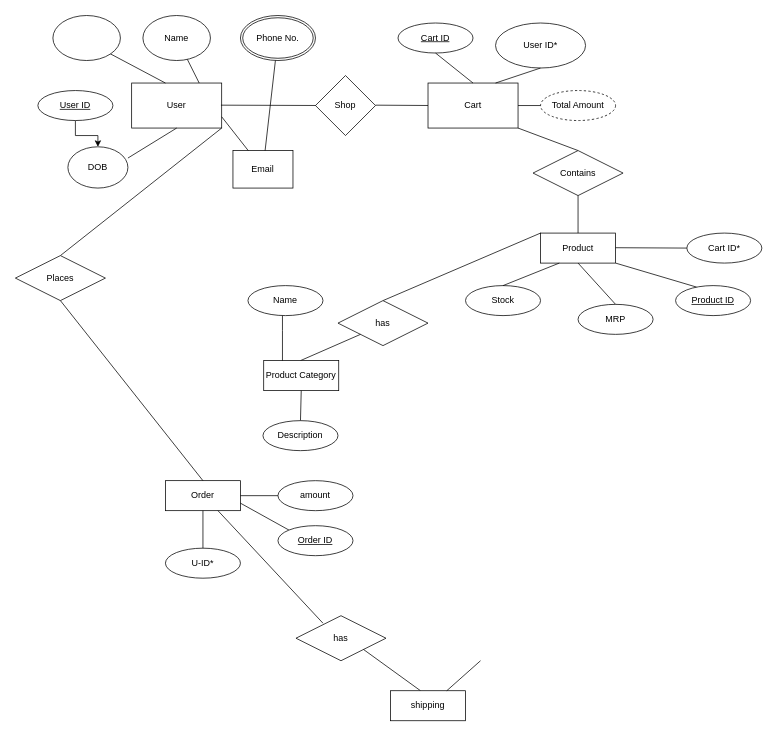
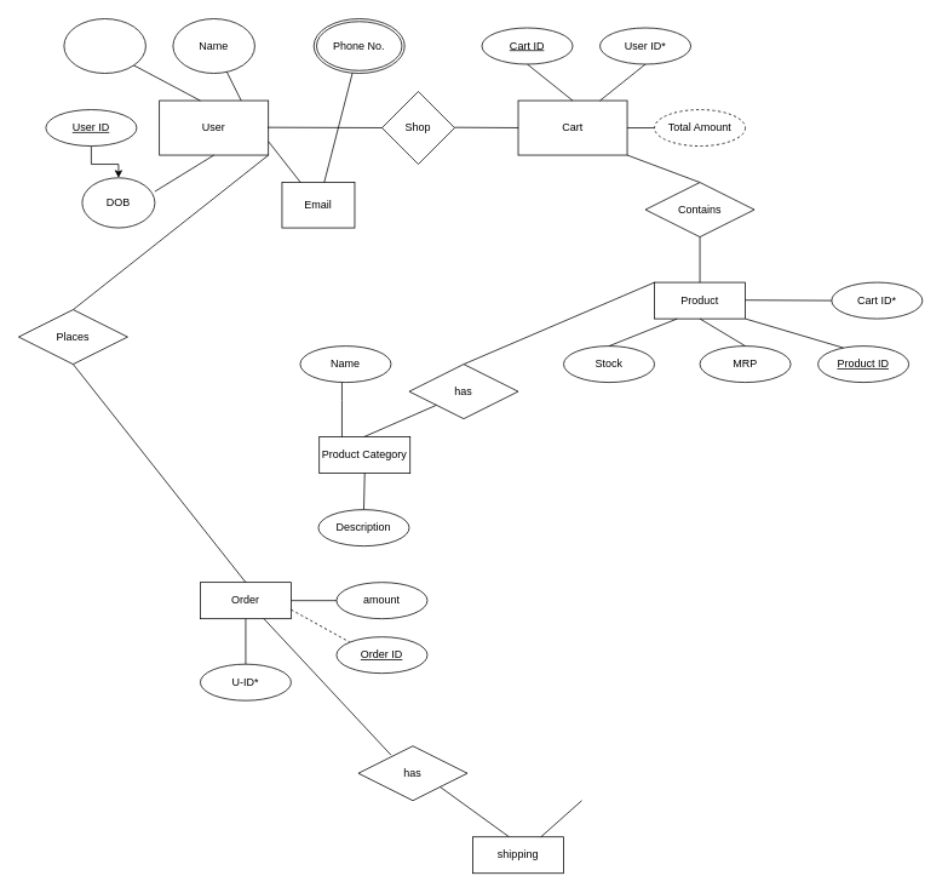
- <mxCell id="9" value="Phone No." style="ellipse;shape=doubleEllipse;margin=3;whiteSpace=wrap;html=1;align=center;" parent="1" vertex="1"><mxGeometry x="320" y="20" width="100" height="60" as="geometry" /></mxCell>
+ <mxCell id="9" value="Phone No." style="ellipse;shape=doubleEllipse;margin=3;whiteSpace=wrap;html=1;align=center;" parent="1" vertex="1"><mxGeometry x="345" y="20" width="100" height="60" as="geometry" /></mxCell>
- <mxCell id="31" value="User ID*" style="ellipse;whiteSpace=wrap;html=1;align=center;" parent="1" vertex="1"><mxGeometry x="660" y="30" width="120" height="60" as="geometry" /></mxCell>
+ <mxCell id="31" value="User ID*" style="ellipse;whiteSpace=wrap;html=1;align=center;" parent="1" vertex="1"><mxGeometry x="660" y="30" width="100" height="40" as="geometry" /></mxCell>
- <mxCell id="25" value="MRP" style="ellipse;whiteSpace=wrap;html=1;align=center;" parent="1" vertex="1"><mxGeometry x="770" y="405" width="100" height="40" as="geometry" /></mxCell>
+ <mxCell id="25" value="MRP" style="ellipse;whiteSpace=wrap;html=1;align=center;" parent="1" vertex="1"><mxGeometry x="770" y="380" width="100" height="40" as="geometry" /></mxCell>
- <mxCell id="51" value="" style="endArrow=none;html=1;rounded=0;exitX=1;exitY=0.75;exitDx=0;exitDy=0;entryX=0;entryY=0;entryDx=0;entryDy=0;" parent="1" source="47" target="52" edge="1"><mxGeometry relative="1" as="geometry"><mxPoint x="321" y="740" as="sourcePoint" /><mxPoint x="370" y="720" as="targetPoint" /></mxGeometry></mxCell>
+ <mxCell id="51" value="" style="endArrow=none;html=1;rounded=0;exitX=1;exitY=0.75;exitDx=0;exitDy=0;entryX=0;entryY=0;entryDx=0;entryDy=0;dashed=1;" parent="1" source="47" target="52" edge="1"><mxGeometry relative="1" as="geometry"><mxPoint x="321" y="740" as="sourcePoint" /><mxPoint x="370" y="720" as="targetPoint" /></mxGeometry></mxCell>
